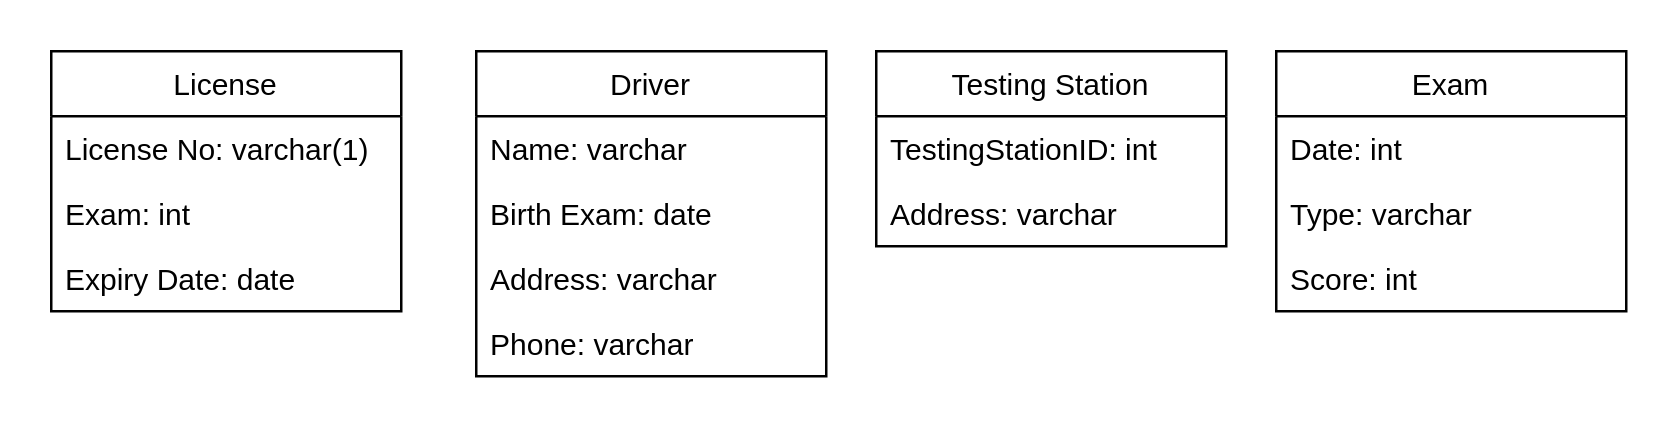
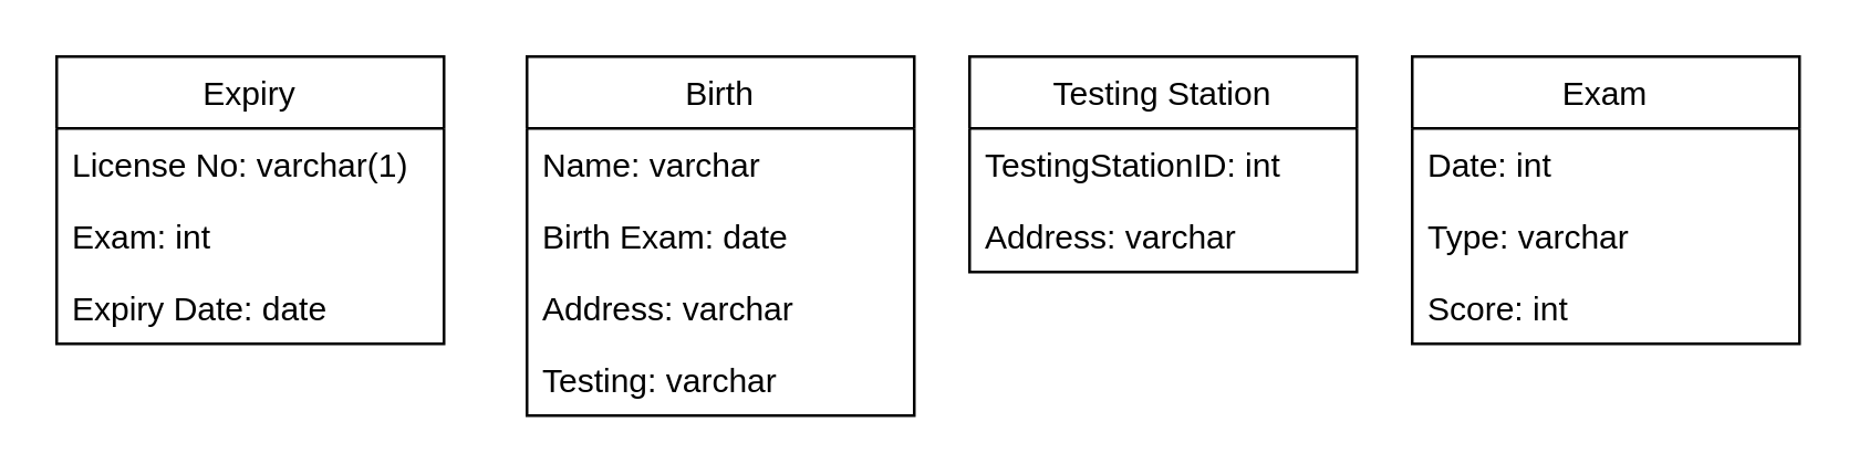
- <mxCell id="2" value="License" style="swimlane;fontStyle=0;childLayout=stackLayout;horizontal=1;startSize=26;fillColor=none;horizontalStack=0;resizeParent=1;resizeParentMax=0;resizeLast=0;collapsible=1;marginBottom=0;" vertex="1" parent="1"><mxGeometry x="20" y="20" width="140" height="104" as="geometry" /></mxCell>
+ <mxCell id="2" value="Expiry" style="swimlane;fontStyle=0;childLayout=stackLayout;horizontal=1;startSize=26;fillColor=none;horizontalStack=0;resizeParent=1;resizeParentMax=0;resizeLast=0;collapsible=1;marginBottom=0;" vertex="1" parent="1"><mxGeometry x="20" y="20" width="140" height="104" as="geometry" /></mxCell>
- <mxCell id="13" value="Driver" style="swimlane;fontStyle=0;childLayout=stackLayout;horizontal=1;startSize=26;fillColor=none;horizontalStack=0;resizeParent=1;resizeParentMax=0;resizeLast=0;collapsible=1;marginBottom=0;" vertex="1" parent="1"><mxGeometry x="190" y="20" width="140" height="130" as="geometry" /></mxCell>
+ <mxCell id="13" value="Birth" style="swimlane;fontStyle=0;childLayout=stackLayout;horizontal=1;startSize=26;fillColor=none;horizontalStack=0;resizeParent=1;resizeParentMax=0;resizeLast=0;collapsible=1;marginBottom=0;" vertex="1" parent="1"><mxGeometry x="190" y="20" width="140" height="130" as="geometry" /></mxCell>
- <mxCell id="17" value="Phone: varchar" style="text;strokeColor=none;fillColor=none;align=left;verticalAlign=top;spacingLeft=4;spacingRight=4;overflow=hidden;rotatable=0;points=[[0,0.5],[1,0.5]];portConstraint=eastwest;" vertex="1" parent="13"><mxGeometry y="104" width="140" height="26" as="geometry" /></mxCell>
+ <mxCell id="17" value="Testing: varchar" style="text;strokeColor=none;fillColor=none;align=left;verticalAlign=top;spacingLeft=4;spacingRight=4;overflow=hidden;rotatable=0;points=[[0,0.5],[1,0.5]];portConstraint=eastwest;" vertex="1" parent="13"><mxGeometry y="104" width="140" height="26" as="geometry" /></mxCell>
